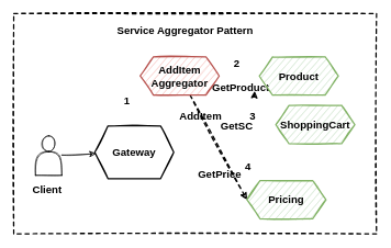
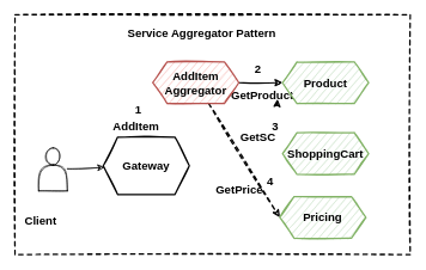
+ <mxCell id="16" style="edgeStyle=orthogonalEdgeStyle;rounded=0;orthogonalLoop=1;jettySize=auto;html=1;sketch=1;strokeWidth=2;" edge="1" parent="1" source="18" target="19"><mxGeometry relative="1" as="geometry" /></mxCell>
- <mxCell id="12" value="AddItem" style="text;html=1;strokeColor=none;fillColor=none;align=center;verticalAlign=middle;whiteSpace=wrap;rounded=0;sketch=1;fontStyle=1;fontSize=16;" parent="1" vertex="1"><mxGeometry x="284" y="165" width="40" height="20" as="geometry" /></mxCell>
+ <mxCell id="12" value="AddItem" style="text;html=1;strokeColor=none;fillColor=none;align=center;verticalAlign=middle;whiteSpace=wrap;rounded=0;sketch=1;fontStyle=1;fontSize=16;" parent="1" vertex="1"><mxGeometry x="169" y="165" width="40" height="20" as="geometry" /></mxCell>
- <mxCell id="20" value="ShoppingCart" style="shape=hexagon;perimeter=hexagonPerimeter2;whiteSpace=wrap;html=1;fixedSize=1;sketch=1;fontSize=16;strokeWidth=2;fontStyle=1;fillColor=#d5e8d4;strokeColor=#82b366;" vertex="1" parent="1"><mxGeometry x="418" y="160" width="120" height="58" as="geometry" /></mxCell>
+ <mxCell id="20" value="ShoppingCart" style="shape=hexagon;perimeter=hexagonPerimeter2;whiteSpace=wrap;html=1;fixedSize=1;sketch=1;fontSize=16;strokeWidth=2;fontStyle=1;fillColor=#d5e8d4;strokeColor=#82b366;" vertex="1" parent="1"><mxGeometry x="393" y="185" width="120" height="58" as="geometry" /></mxCell>
- <mxCell id="5" value="Client" style="text;html=1;strokeColor=none;fillColor=none;align=center;verticalAlign=middle;whiteSpace=wrap;rounded=0;sketch=1;fontStyle=1;fontSize=16;" parent="1" vertex="1"><mxGeometry x="51" y="278" width="40" height="20" as="geometry" /></mxCell>
+ <mxCell id="5" value="Client" style="text;html=1;strokeColor=none;fillColor=none;align=center;verticalAlign=middle;whiteSpace=wrap;rounded=0;sketch=1;fontStyle=1;fontSize=16;" parent="1" vertex="1"><mxGeometry x="36" y="298" width="40" height="20" as="geometry" /></mxCell>
- <mxCell id="8" value="Pricing" style="shape=hexagon;perimeter=hexagonPerimeter2;whiteSpace=wrap;html=1;fixedSize=1;sketch=1;fontSize=16;strokeWidth=2;fontStyle=1;fillColor=#d5e8d4;strokeColor=#82b366;" parent="1" vertex="1"><mxGeometry x="374" y="274" width="120" height="58" as="geometry" /></mxCell>
+ <mxCell id="8" value="Pricing" style="shape=hexagon;perimeter=hexagonPerimeter2;whiteSpace=wrap;html=1;fixedSize=1;sketch=1;fontSize=16;strokeWidth=2;fontStyle=1;fillColor=#d5e8d4;strokeColor=#82b366;" parent="1" vertex="1"><mxGeometry x="389" y="274" width="120" height="58" as="geometry" /></mxCell>
